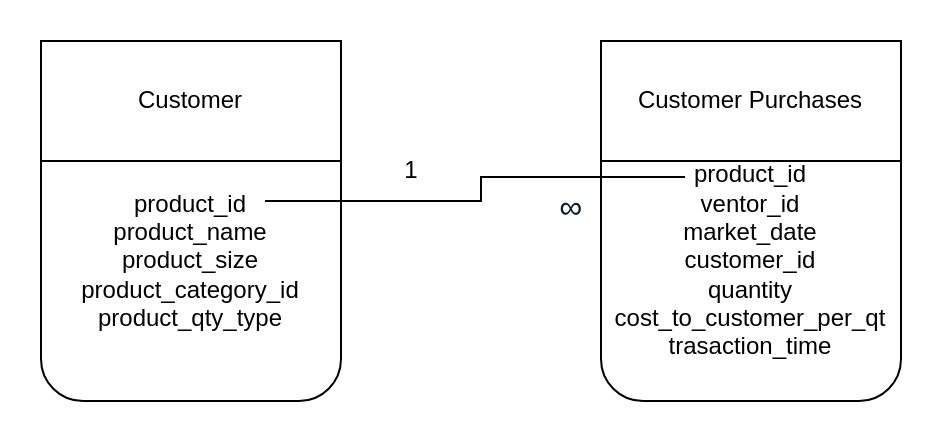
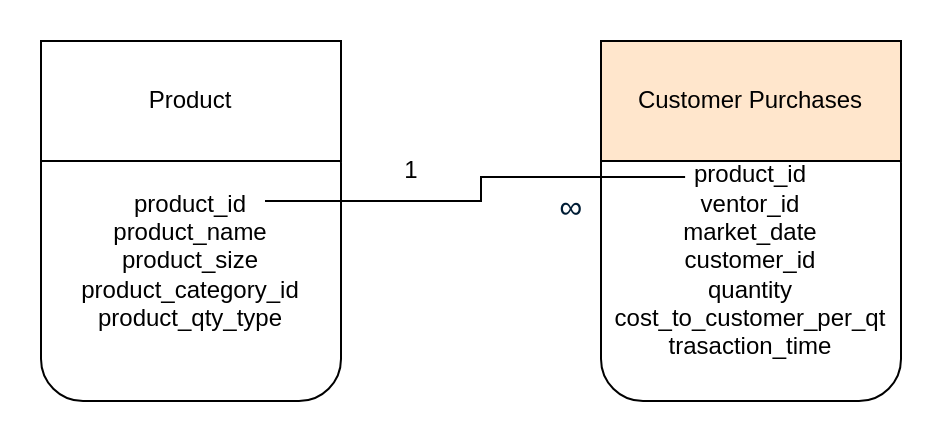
- <mxCell id="3" value="Customer" style="rounded=0;whiteSpace=wrap;html=1;" vertex="1" parent="1"><mxGeometry x="20" y="20" width="150" height="60" as="geometry" /></mxCell>
+ <mxCell id="3" value="Product" style="rounded=0;whiteSpace=wrap;html=1;" vertex="1" parent="1"><mxGeometry x="20" y="20" width="150" height="60" as="geometry" /></mxCell>
- <mxCell id="5" value="Customer Purchases" style="rounded=0;whiteSpace=wrap;html=1;" vertex="1" parent="1"><mxGeometry x="300" y="20" width="150" height="60" as="geometry" /></mxCell>
+ <mxCell id="5" value="Customer Purchases" style="rounded=0;whiteSpace=wrap;html=1;fillColor=#ffe6cc;" vertex="1" parent="1"><mxGeometry x="300" y="20" width="150" height="60" as="geometry" /></mxCell>
